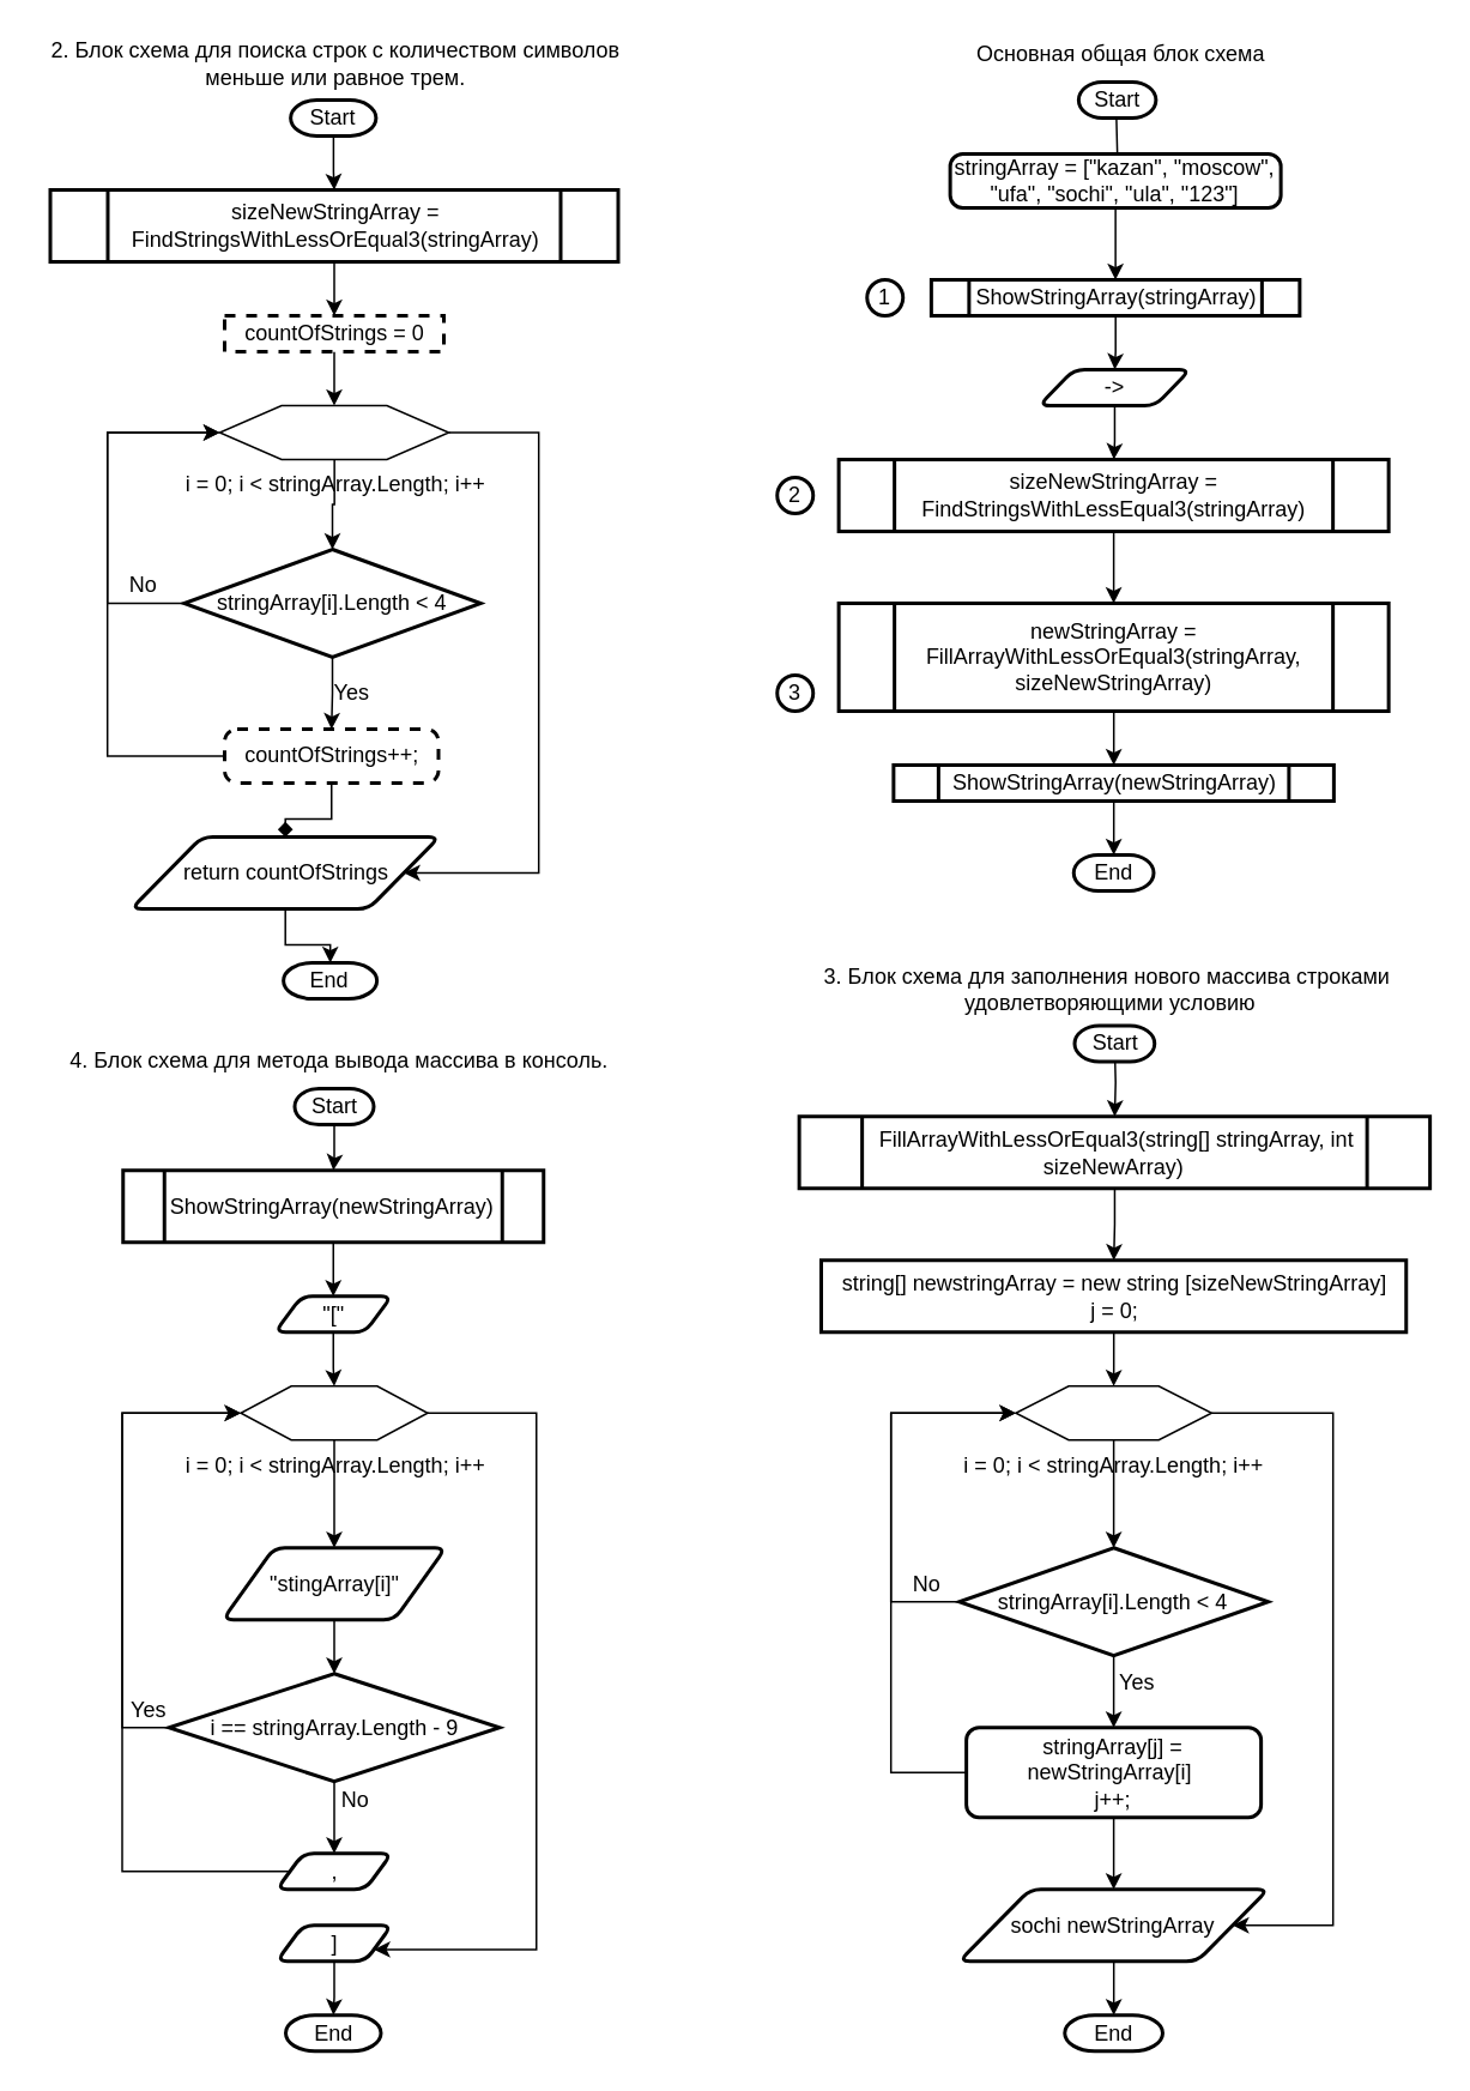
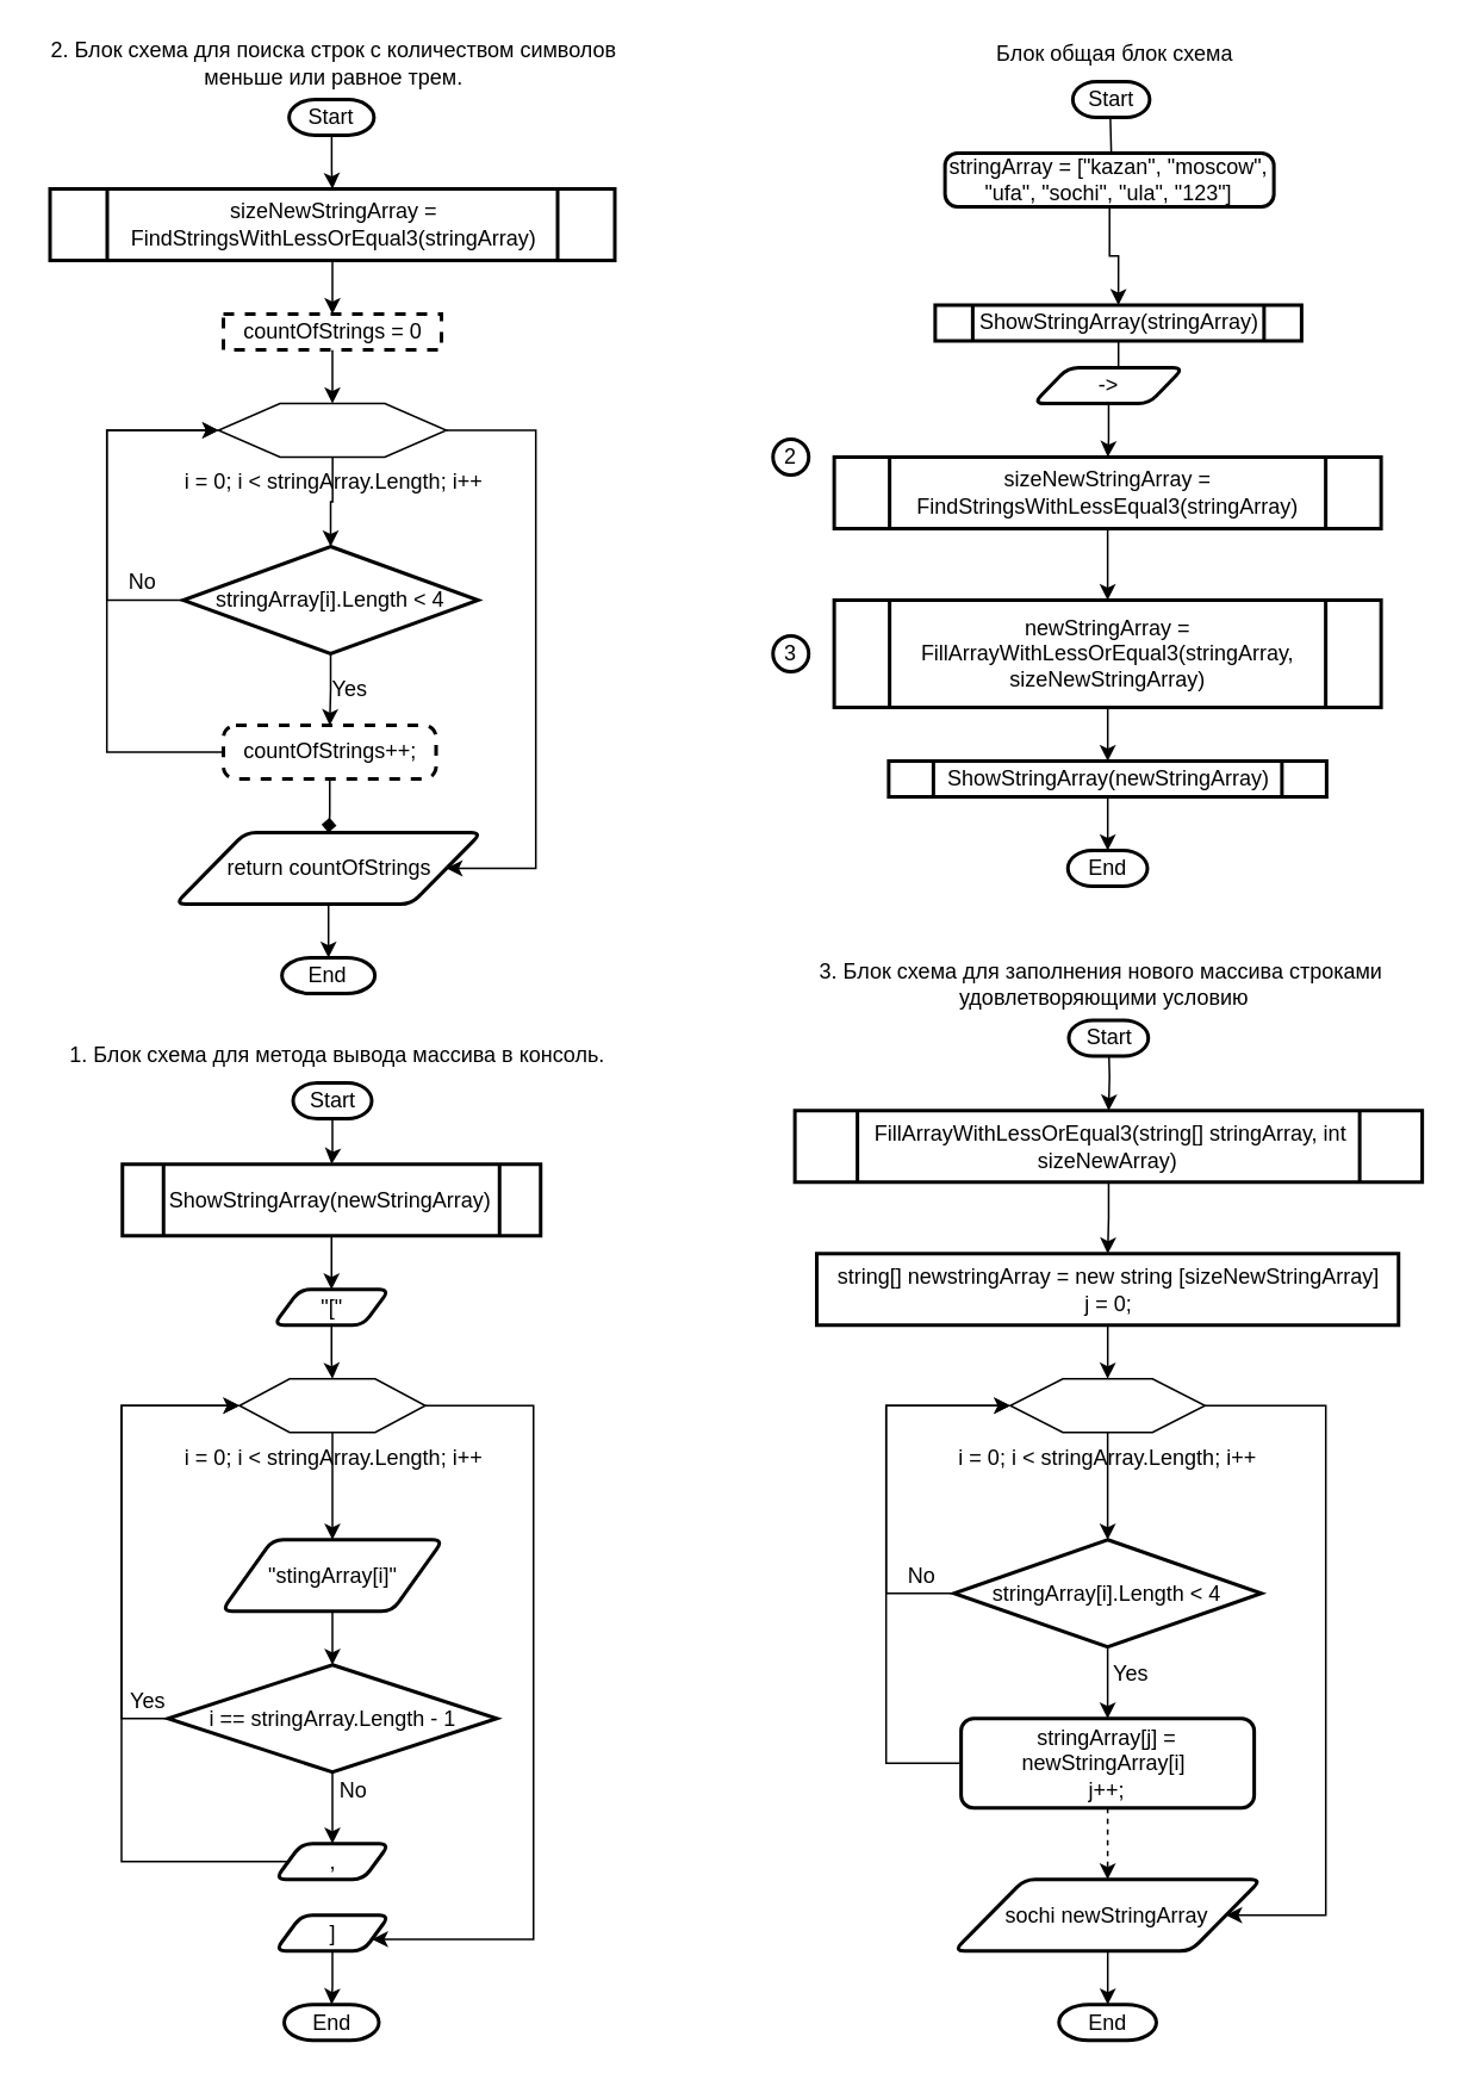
- <mxCell id="78" value="Основная общая блок схема" style="text;html=1;align=center;verticalAlign=middle;resizable=0;points=[];autosize=1;strokeColor=none;fillColor=none;" vertex="1" parent="1"><mxGeometry x="533.25" y="20" width="180" height="20" as="geometry" /></mxCell>
+ <mxCell id="78" value="Блок общая блок схема" style="text;html=1;align=center;verticalAlign=middle;resizable=0;points=[];autosize=1;strokeColor=none;fillColor=none;" vertex="1" parent="1"><mxGeometry x="533.25" y="20" width="180" height="20" as="geometry" /></mxCell>
- <mxCell id="82" value="1" style="strokeWidth=2;html=1;shape=mxgraph.flowchart.start_2;whiteSpace=wrap;" vertex="1" parent="1"><mxGeometry x="482" y="155" width="20" height="20" as="geometry" /></mxCell>
- <mxCell id="75" value="ShowStringArray(stringArray)" style="shape=process;whiteSpace=wrap;html=1;backgroundOutline=1;strokeWidth=2;" parent="1" vertex="1"><mxGeometry x="517.75" y="155" width="205" height="20" as="geometry" /></mxCell>
+ <mxCell id="75" value="ShowStringArray(stringArray)" style="shape=process;whiteSpace=wrap;html=1;backgroundOutline=1;strokeWidth=2;" parent="1" vertex="1"><mxGeometry x="522.75" y="170" width="205" height="20" as="geometry" /></mxCell>
- <mxCell id="83" value="2" style="strokeWidth=2;html=1;shape=mxgraph.flowchart.start_2;whiteSpace=wrap;" vertex="1" parent="1"><mxGeometry x="432" y="265" width="20" height="20" as="geometry" /></mxCell>
+ <mxCell id="83" value="2" style="strokeWidth=2;html=1;shape=mxgraph.flowchart.start_2;whiteSpace=wrap;" vertex="1" parent="1"><mxGeometry x="432" y="245" width="20" height="20" as="geometry" /></mxCell>
- <mxCell id="84" value="3" style="strokeWidth=2;html=1;shape=mxgraph.flowchart.start_2;whiteSpace=wrap;" vertex="1" parent="1"><mxGeometry x="432" y="375" width="20" height="20" as="geometry" /></mxCell>
+ <mxCell id="84" value="3" style="strokeWidth=2;html=1;shape=mxgraph.flowchart.start_2;whiteSpace=wrap;" vertex="1" parent="1"><mxGeometry x="432" y="355" width="20" height="20" as="geometry" /></mxCell>
- <mxCell id="29" value="return countOfStrings" style="shape=parallelogram;html=1;strokeWidth=2;perimeter=parallelogramPerimeter;whiteSpace=wrap;rounded=1;arcSize=12;size=0.23;" parent="1" vertex="1"><mxGeometry x="72.5" y="465" width="171.5" height="40" as="geometry" /></mxCell>
+ <mxCell id="29" value="return countOfStrings" style="shape=parallelogram;html=1;strokeWidth=2;perimeter=parallelogramPerimeter;whiteSpace=wrap;rounded=1;arcSize=12;size=0.23;" parent="1" vertex="1"><mxGeometry x="97.5" y="465" width="171.5" height="40" as="geometry" /></mxCell>
- <mxCell id="79" value="4. Блок схема для метода вывода массива в консоль." style="text;html=1;align=center;verticalAlign=middle;resizable=0;points=[];autosize=1;strokeColor=none;fillColor=none;" vertex="1" parent="1"><mxGeometry x="33.25" y="580" width="310" height="20" as="geometry" /></mxCell>
+ <mxCell id="79" value="1. Блок схема для метода вывода массива в консоль." style="text;html=1;align=center;verticalAlign=middle;resizable=0;points=[];autosize=1;strokeColor=none;fillColor=none;" vertex="1" parent="1"><mxGeometry x="33.25" y="580" width="310" height="20" as="geometry" /></mxCell>
- <mxCell id="67" value="i == stringArray.Length - 9" style="strokeWidth=2;html=1;shape=mxgraph.flowchart.decision;whiteSpace=wrap;" parent="1" vertex="1"><mxGeometry x="93.5" y="930.5" width="184" height="60" as="geometry" /></mxCell>
+ <mxCell id="67" value="i == stringArray.Length - 1" style="strokeWidth=2;html=1;shape=mxgraph.flowchart.decision;whiteSpace=wrap;" parent="1" vertex="1"><mxGeometry x="93.5" y="930.5" width="184" height="60" as="geometry" /></mxCell>
- <mxCell id="46" value="" style="edgeStyle=orthogonalEdgeStyle;rounded=0;orthogonalLoop=1;jettySize=auto;html=1;" parent="1" source="47" target="51" edge="1"><mxGeometry relative="1" as="geometry" /></mxCell>
+ <mxCell id="46" value="" style="edgeStyle=orthogonalEdgeStyle;rounded=0;orthogonalLoop=1;jettySize=auto;html=1;dashed=1;" parent="1" source="47" target="51" edge="1"><mxGeometry relative="1" as="geometry" /></mxCell>
